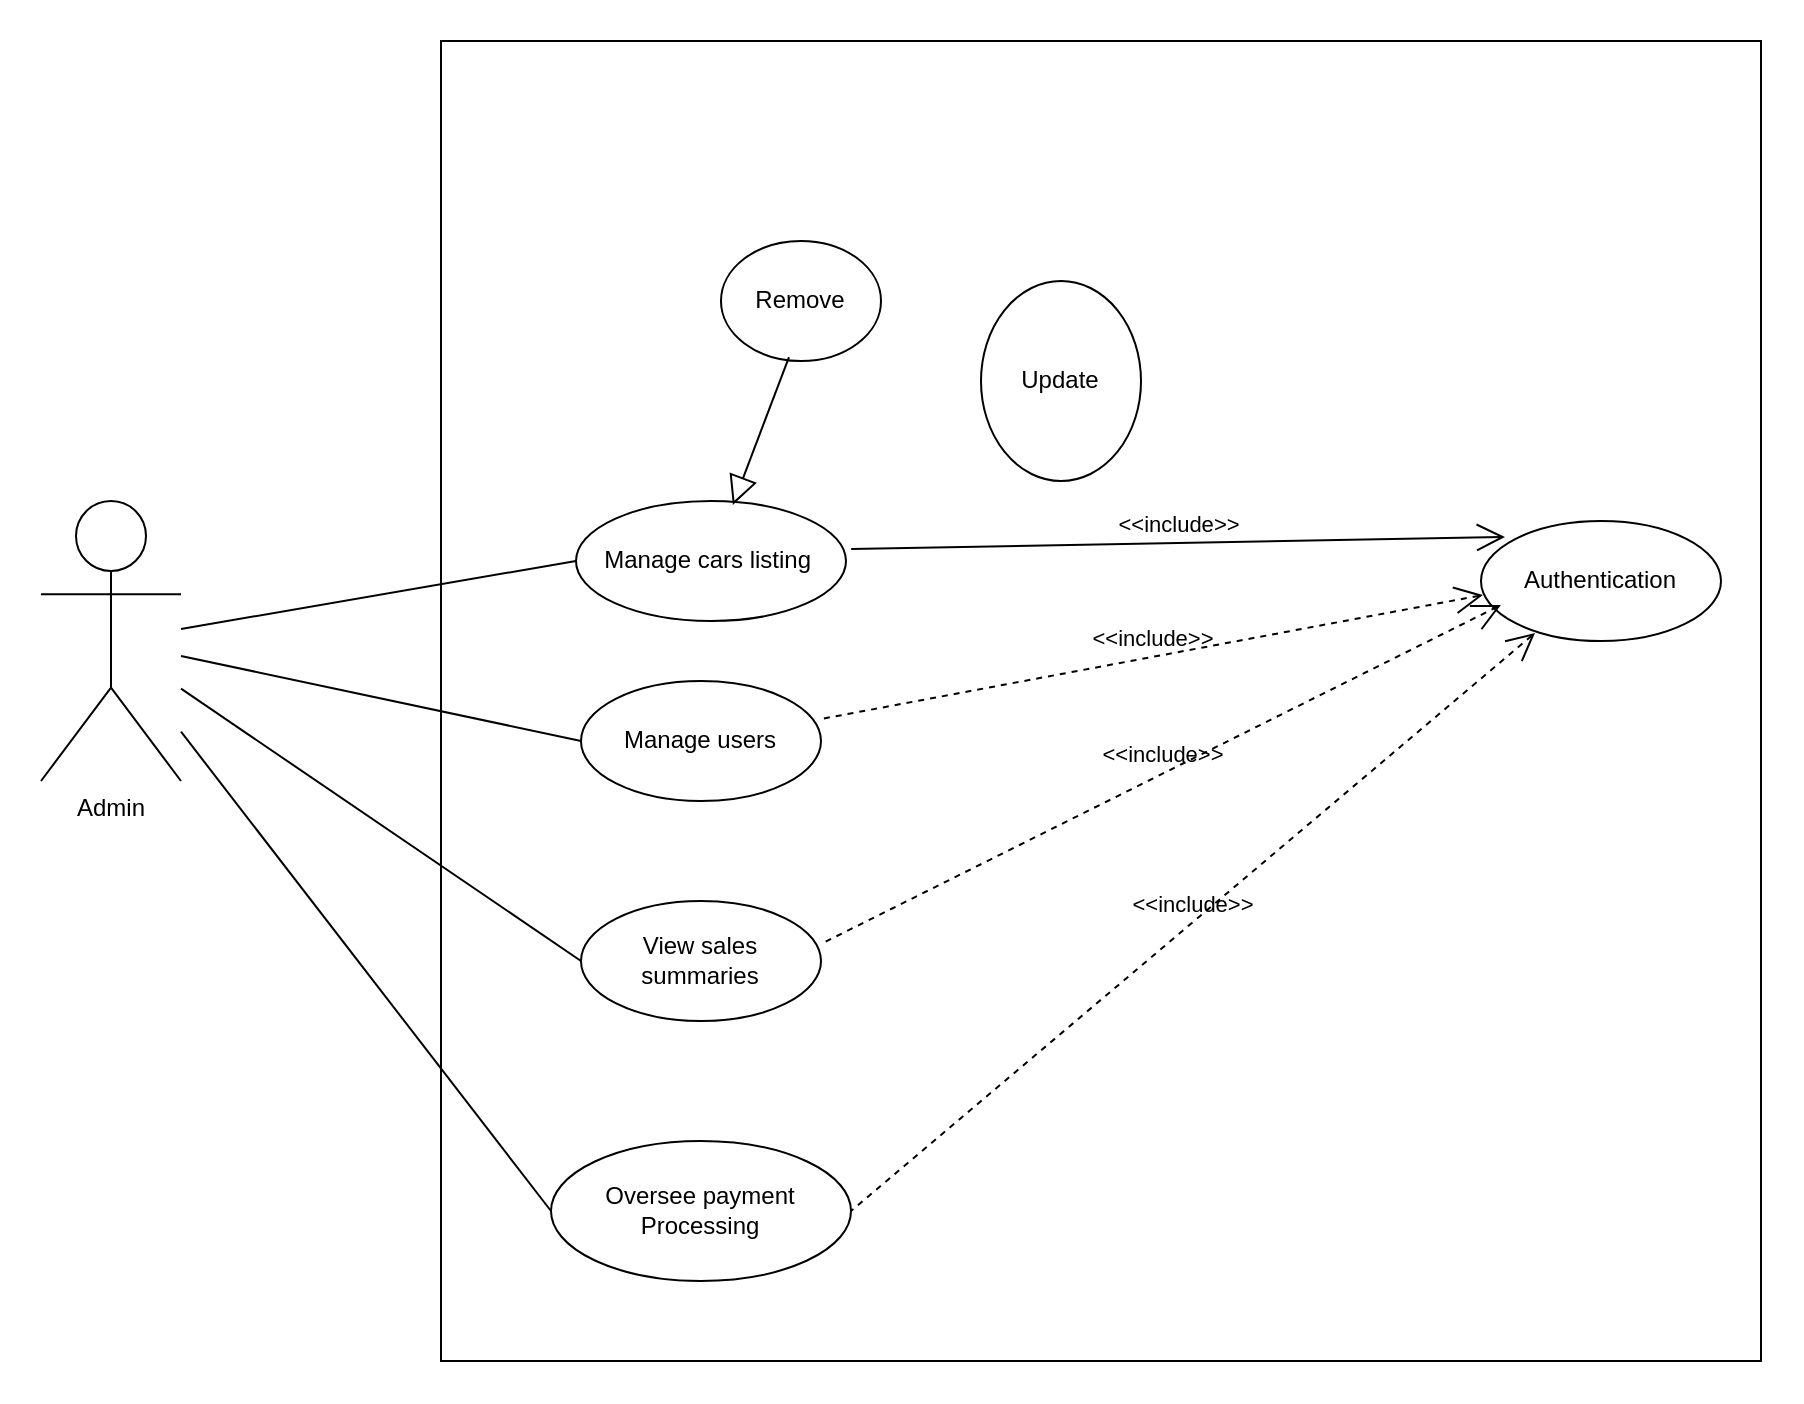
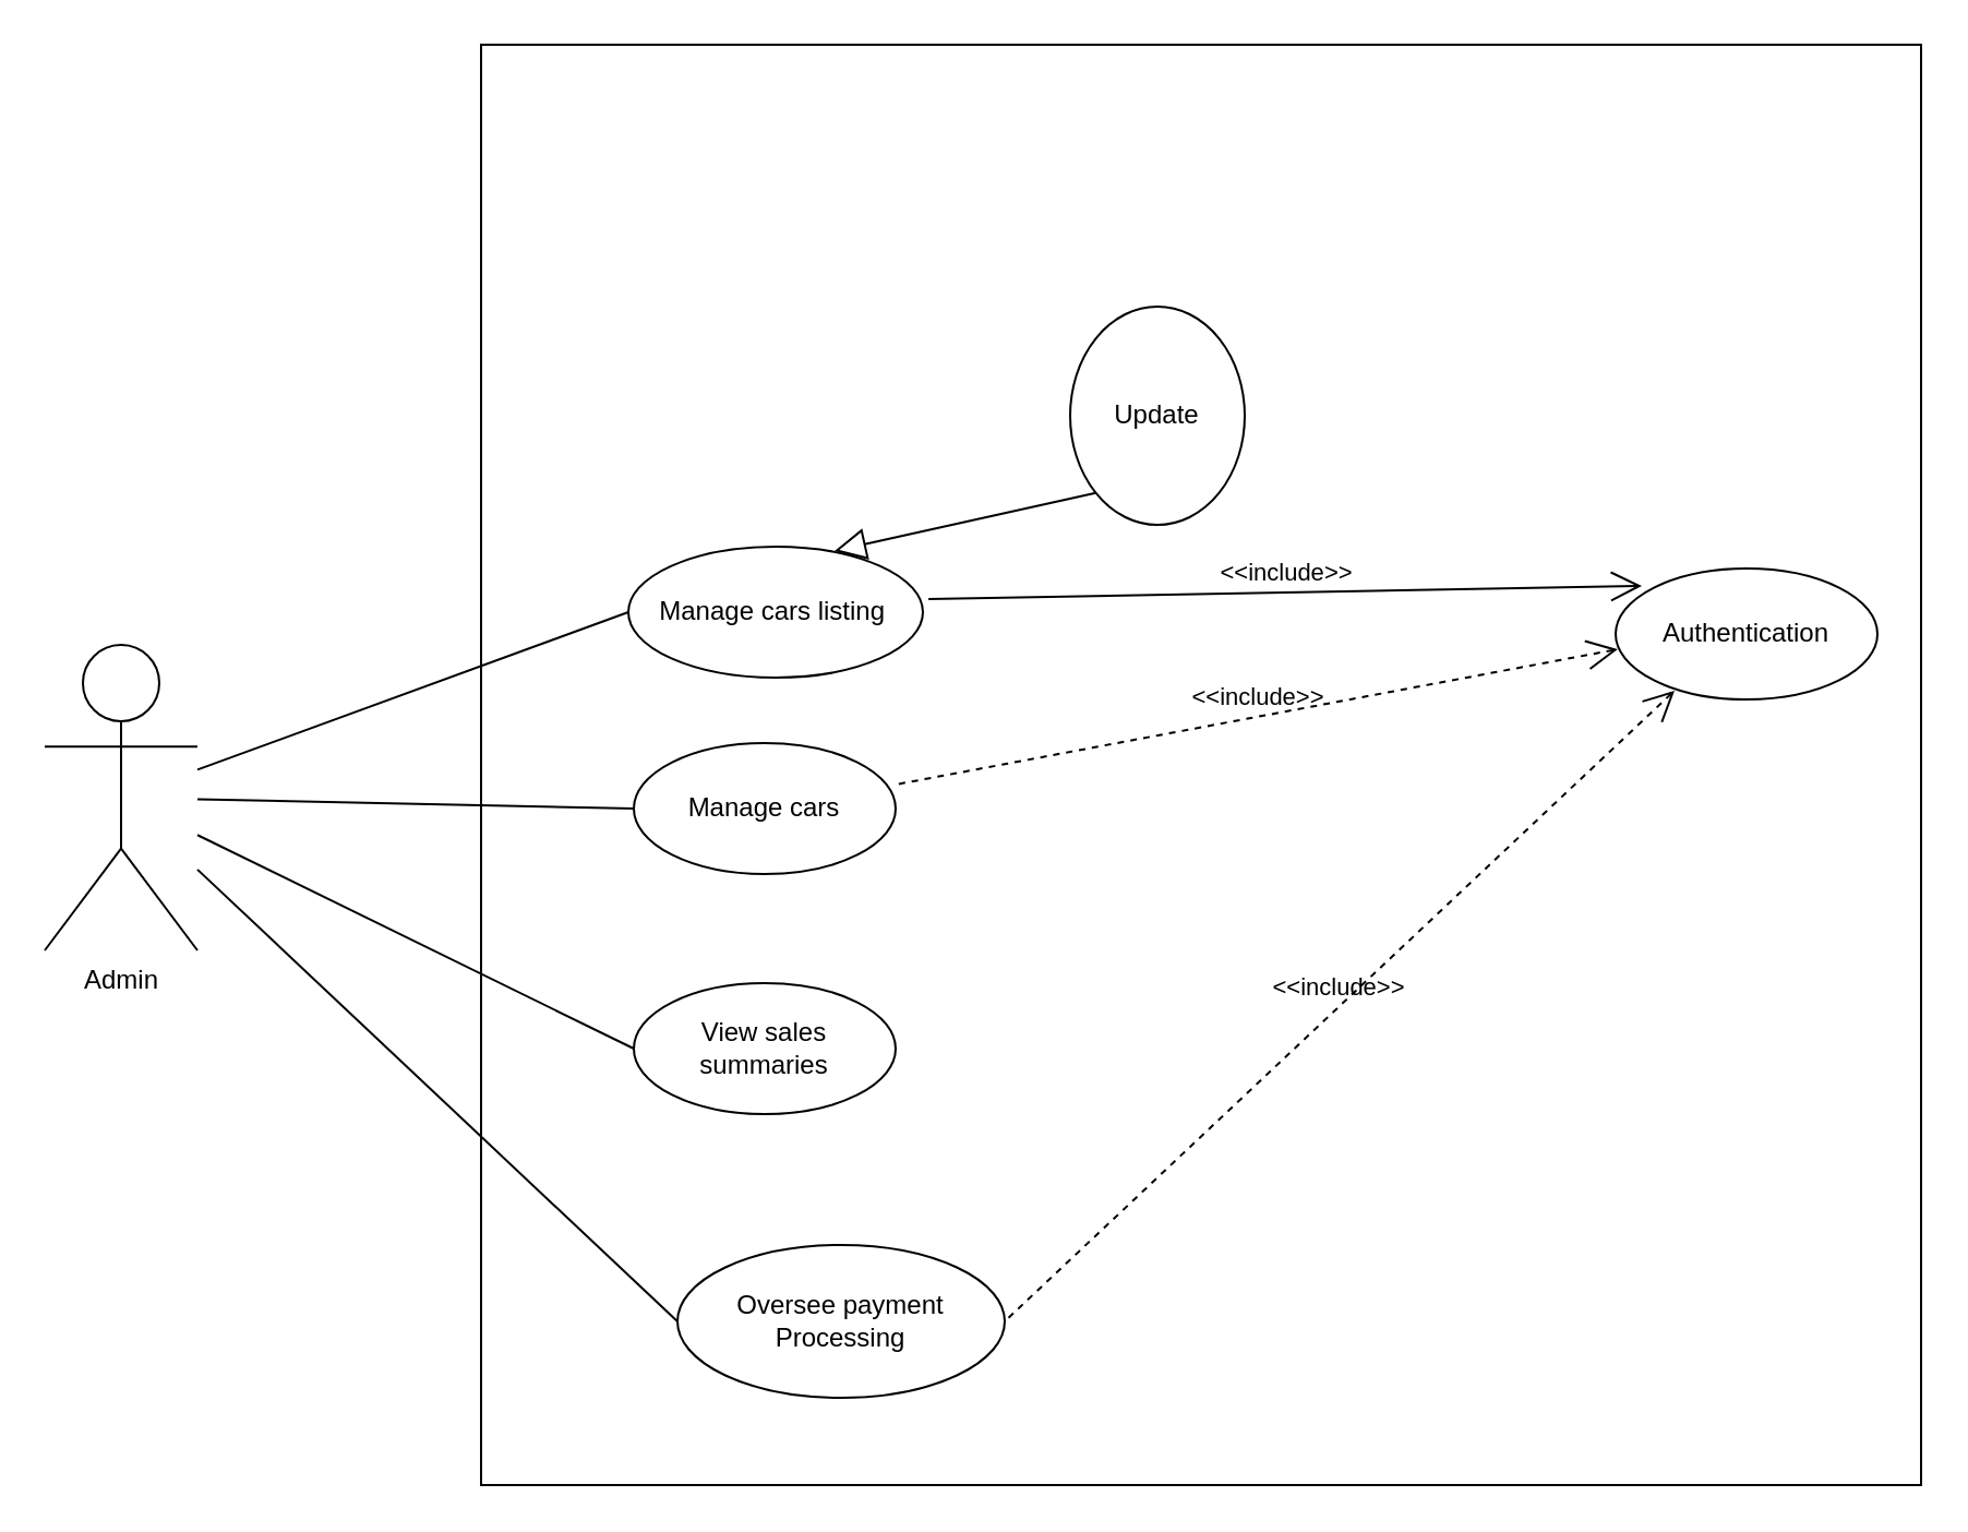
- <mxCell id="17" value="&lt;div&gt;&lt;span style=&quot;font-weight: normal;&quot;&gt;Remove&lt;/span&gt;&lt;/div&gt;" style="shape=ellipse;html=1;strokeWidth=1;fontStyle=1;whiteSpace=wrap;align=center;perimeter=ellipsePerimeter;" parent="1" vertex="1"><mxGeometry x="360" y="120" width="80" height="60" as="geometry" /></mxCell>
- <mxCell id="20" value="" style="edgeStyle=none;html=1;endArrow=block;endFill=0;endSize=12;verticalAlign=bottom;rounded=0;exitX=0.425;exitY=0.967;exitDx=0;exitDy=0;exitPerimeter=0;entryX=0.581;entryY=0.033;entryDx=0;entryDy=0;entryPerimeter=0;" parent="1" source="17" target="14" edge="1"><mxGeometry width="160" relative="1" as="geometry"><mxPoint x="340" y="250" as="sourcePoint" /><mxPoint x="362" y="253" as="targetPoint" /></mxGeometry></mxCell>
+ <mxCell id="19" value="" style="edgeStyle=none;html=1;endArrow=block;endFill=0;endSize=12;verticalAlign=bottom;rounded=0;entryX=0.7;entryY=0.033;entryDx=0;entryDy=0;entryPerimeter=0;exitX=0;exitY=1;exitDx=0;exitDy=0;" parent="1" source="18" target="14" edge="1"><mxGeometry width="160" relative="1" as="geometry"><mxPoint x="370" y="250" as="sourcePoint" /><mxPoint x="510" y="196" as="targetPoint" /></mxGeometry></mxCell>
- <mxCell id="3" value="Admin" style="shape=umlActor;html=1;verticalLabelPosition=bottom;verticalAlign=top;align=center;" parent="1" vertex="1"><mxGeometry x="20" y="250" width="70" height="140" as="geometry" /></mxCell>
+ <mxCell id="3" value="Admin" style="shape=umlActor;html=1;verticalLabelPosition=bottom;verticalAlign=top;align=center;" parent="1" vertex="1"><mxGeometry x="20" y="295" width="70" height="140" as="geometry" /></mxCell>
- <mxCell id="5" value="&lt;span style=&quot;font-weight: normal;&quot;&gt;Manage users&lt;/span&gt;" style="shape=ellipse;html=1;strokeWidth=1;fontStyle=1;whiteSpace=wrap;align=center;perimeter=ellipsePerimeter;" parent="1" vertex="1"><mxGeometry x="290" y="340" width="120" height="60" as="geometry" /></mxCell>
+ <mxCell id="5" value="&lt;span style=&quot;font-weight: normal;&quot;&gt;Manage cars&lt;/span&gt;" style="shape=ellipse;html=1;strokeWidth=1;fontStyle=1;whiteSpace=wrap;align=center;perimeter=ellipsePerimeter;" parent="1" vertex="1"><mxGeometry x="290" y="340" width="120" height="60" as="geometry" /></mxCell>
- <mxCell id="10" value="&amp;lt;&amp;lt;include&amp;gt;&amp;gt;" style="edgeStyle=none;html=1;startArrow=open;endArrow=none;startSize=12;verticalAlign=bottom;dashed=1;labelBackgroundColor=none;rounded=0;entryX=1.008;entryY=0.35;entryDx=0;entryDy=0;exitX=0.083;exitY=0.7;exitDx=0;exitDy=0;exitPerimeter=0;entryPerimeter=0;" parent="1" source="4" target="6" edge="1"><mxGeometry width="160" relative="1" as="geometry"><mxPoint x="420" y="480" as="sourcePoint" /><mxPoint x="660" y="350" as="targetPoint" /></mxGeometry></mxCell>
- <mxCell id="7" value="&lt;span style=&quot;font-weight: normal;&quot;&gt;Oversee payment Processing&lt;/span&gt;" style="shape=ellipse;html=1;strokeWidth=1;fontStyle=1;whiteSpace=wrap;align=center;perimeter=ellipsePerimeter;" parent="1" vertex="1"><mxGeometry x="275" y="570" width="150" height="70" as="geometry" /></mxCell>
+ <mxCell id="7" value="&lt;span style=&quot;font-weight: normal;&quot;&gt;Oversee payment Processing&lt;/span&gt;" style="shape=ellipse;html=1;strokeWidth=1;fontStyle=1;whiteSpace=wrap;align=center;perimeter=ellipsePerimeter;" parent="1" vertex="1"><mxGeometry x="310" y="570" width="150" height="70" as="geometry" /></mxCell>
